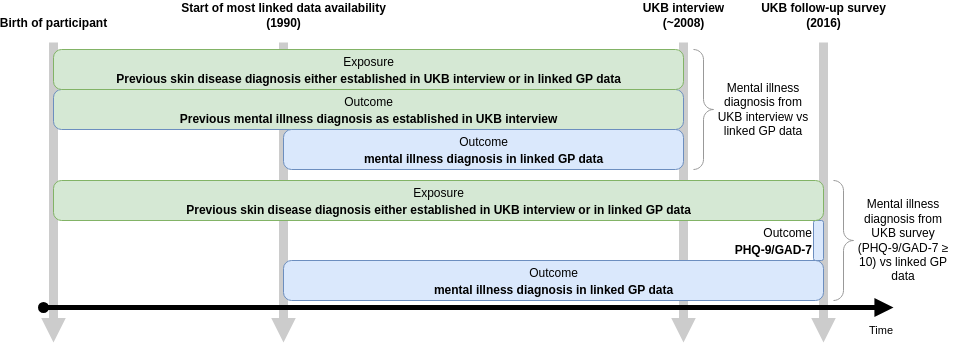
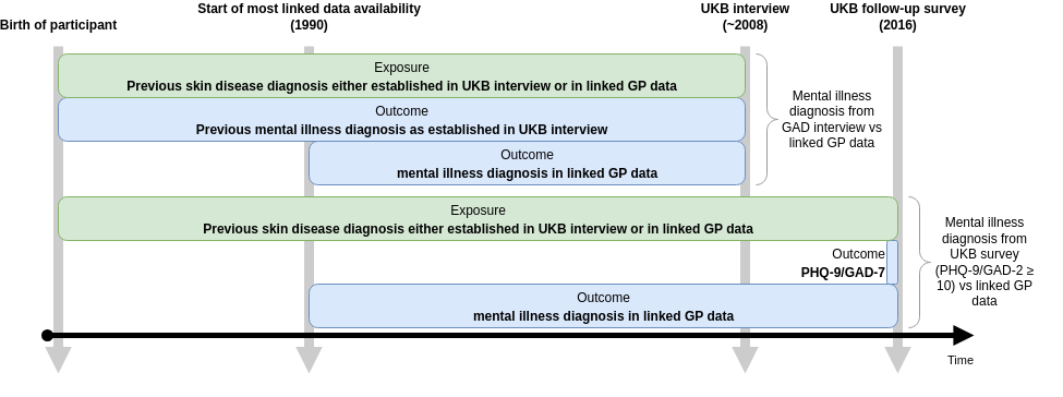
- <mxCell id="7" value="&lt;font&gt;&lt;span style=&quot;font-size: 12px&quot;&gt;Outcome&lt;br&gt;&lt;b&gt;Previous mental illness diagnosis as established in UKB interview&lt;/b&gt;&lt;br&gt;&lt;/span&gt;&lt;/font&gt;" style="rounded=1;html=1;fontSize=14;fillColor=#d5e8d4;strokeColor=#6c8ebf;arcSize=20;labelPosition=center;verticalLabelPosition=middle;align=center;verticalAlign=middle;absoluteArcSize=0;gradientDirection=west;" parent="1" vertex="1"><mxGeometry x="30" y="67" width="630" height="40" as="geometry" /></mxCell>
+ <mxCell id="7" value="&lt;font&gt;&lt;span style=&quot;font-size: 12px&quot;&gt;Outcome&lt;br&gt;&lt;b&gt;Previous mental illness diagnosis as established in UKB interview&lt;/b&gt;&lt;br&gt;&lt;/span&gt;&lt;/font&gt;" style="rounded=1;html=1;fontSize=14;fillColor=#dae8fc;strokeColor=#6c8ebf;arcSize=20;labelPosition=center;verticalLabelPosition=middle;align=center;verticalAlign=middle;absoluteArcSize=0;gradientDirection=west;" parent="1" vertex="1"><mxGeometry x="30" y="67" width="630" height="40" as="geometry" /></mxCell>
- <mxCell id="13" value="Mental illness diagnosis from UKB interview vs linked GP data" style="text;html=1;strokeColor=none;fillColor=none;align=center;verticalAlign=middle;whiteSpace=wrap;rounded=0;" parent="1" vertex="1"><mxGeometry x="690" y="72" width="100" height="30" as="geometry" /></mxCell>
+ <mxCell id="13" value="Mental illness diagnosis from GAD interview vs linked GP data" style="text;html=1;strokeColor=none;fillColor=none;align=center;verticalAlign=middle;whiteSpace=wrap;rounded=0;" parent="1" vertex="1"><mxGeometry x="690" y="72" width="100" height="30" as="geometry" /></mxCell>
- <mxCell id="15" value="Mental illness diagnosis from UKB survey (PHQ-9/GAD-7&amp;nbsp;≥ 10) vs linked GP data" style="text;html=1;strokeColor=none;fillColor=none;align=center;verticalAlign=middle;whiteSpace=wrap;rounded=0;" parent="1" vertex="1"><mxGeometry x="830" y="203" width="100" height="30" as="geometry" /></mxCell>
+ <mxCell id="15" value="Mental illness diagnosis from UKB survey (PHQ-9/GAD-2&amp;nbsp;≥ 10) vs linked GP data" style="text;html=1;strokeColor=none;fillColor=none;align=center;verticalAlign=middle;whiteSpace=wrap;rounded=0;" parent="1" vertex="1"><mxGeometry x="830" y="203" width="100" height="30" as="geometry" /></mxCell>
